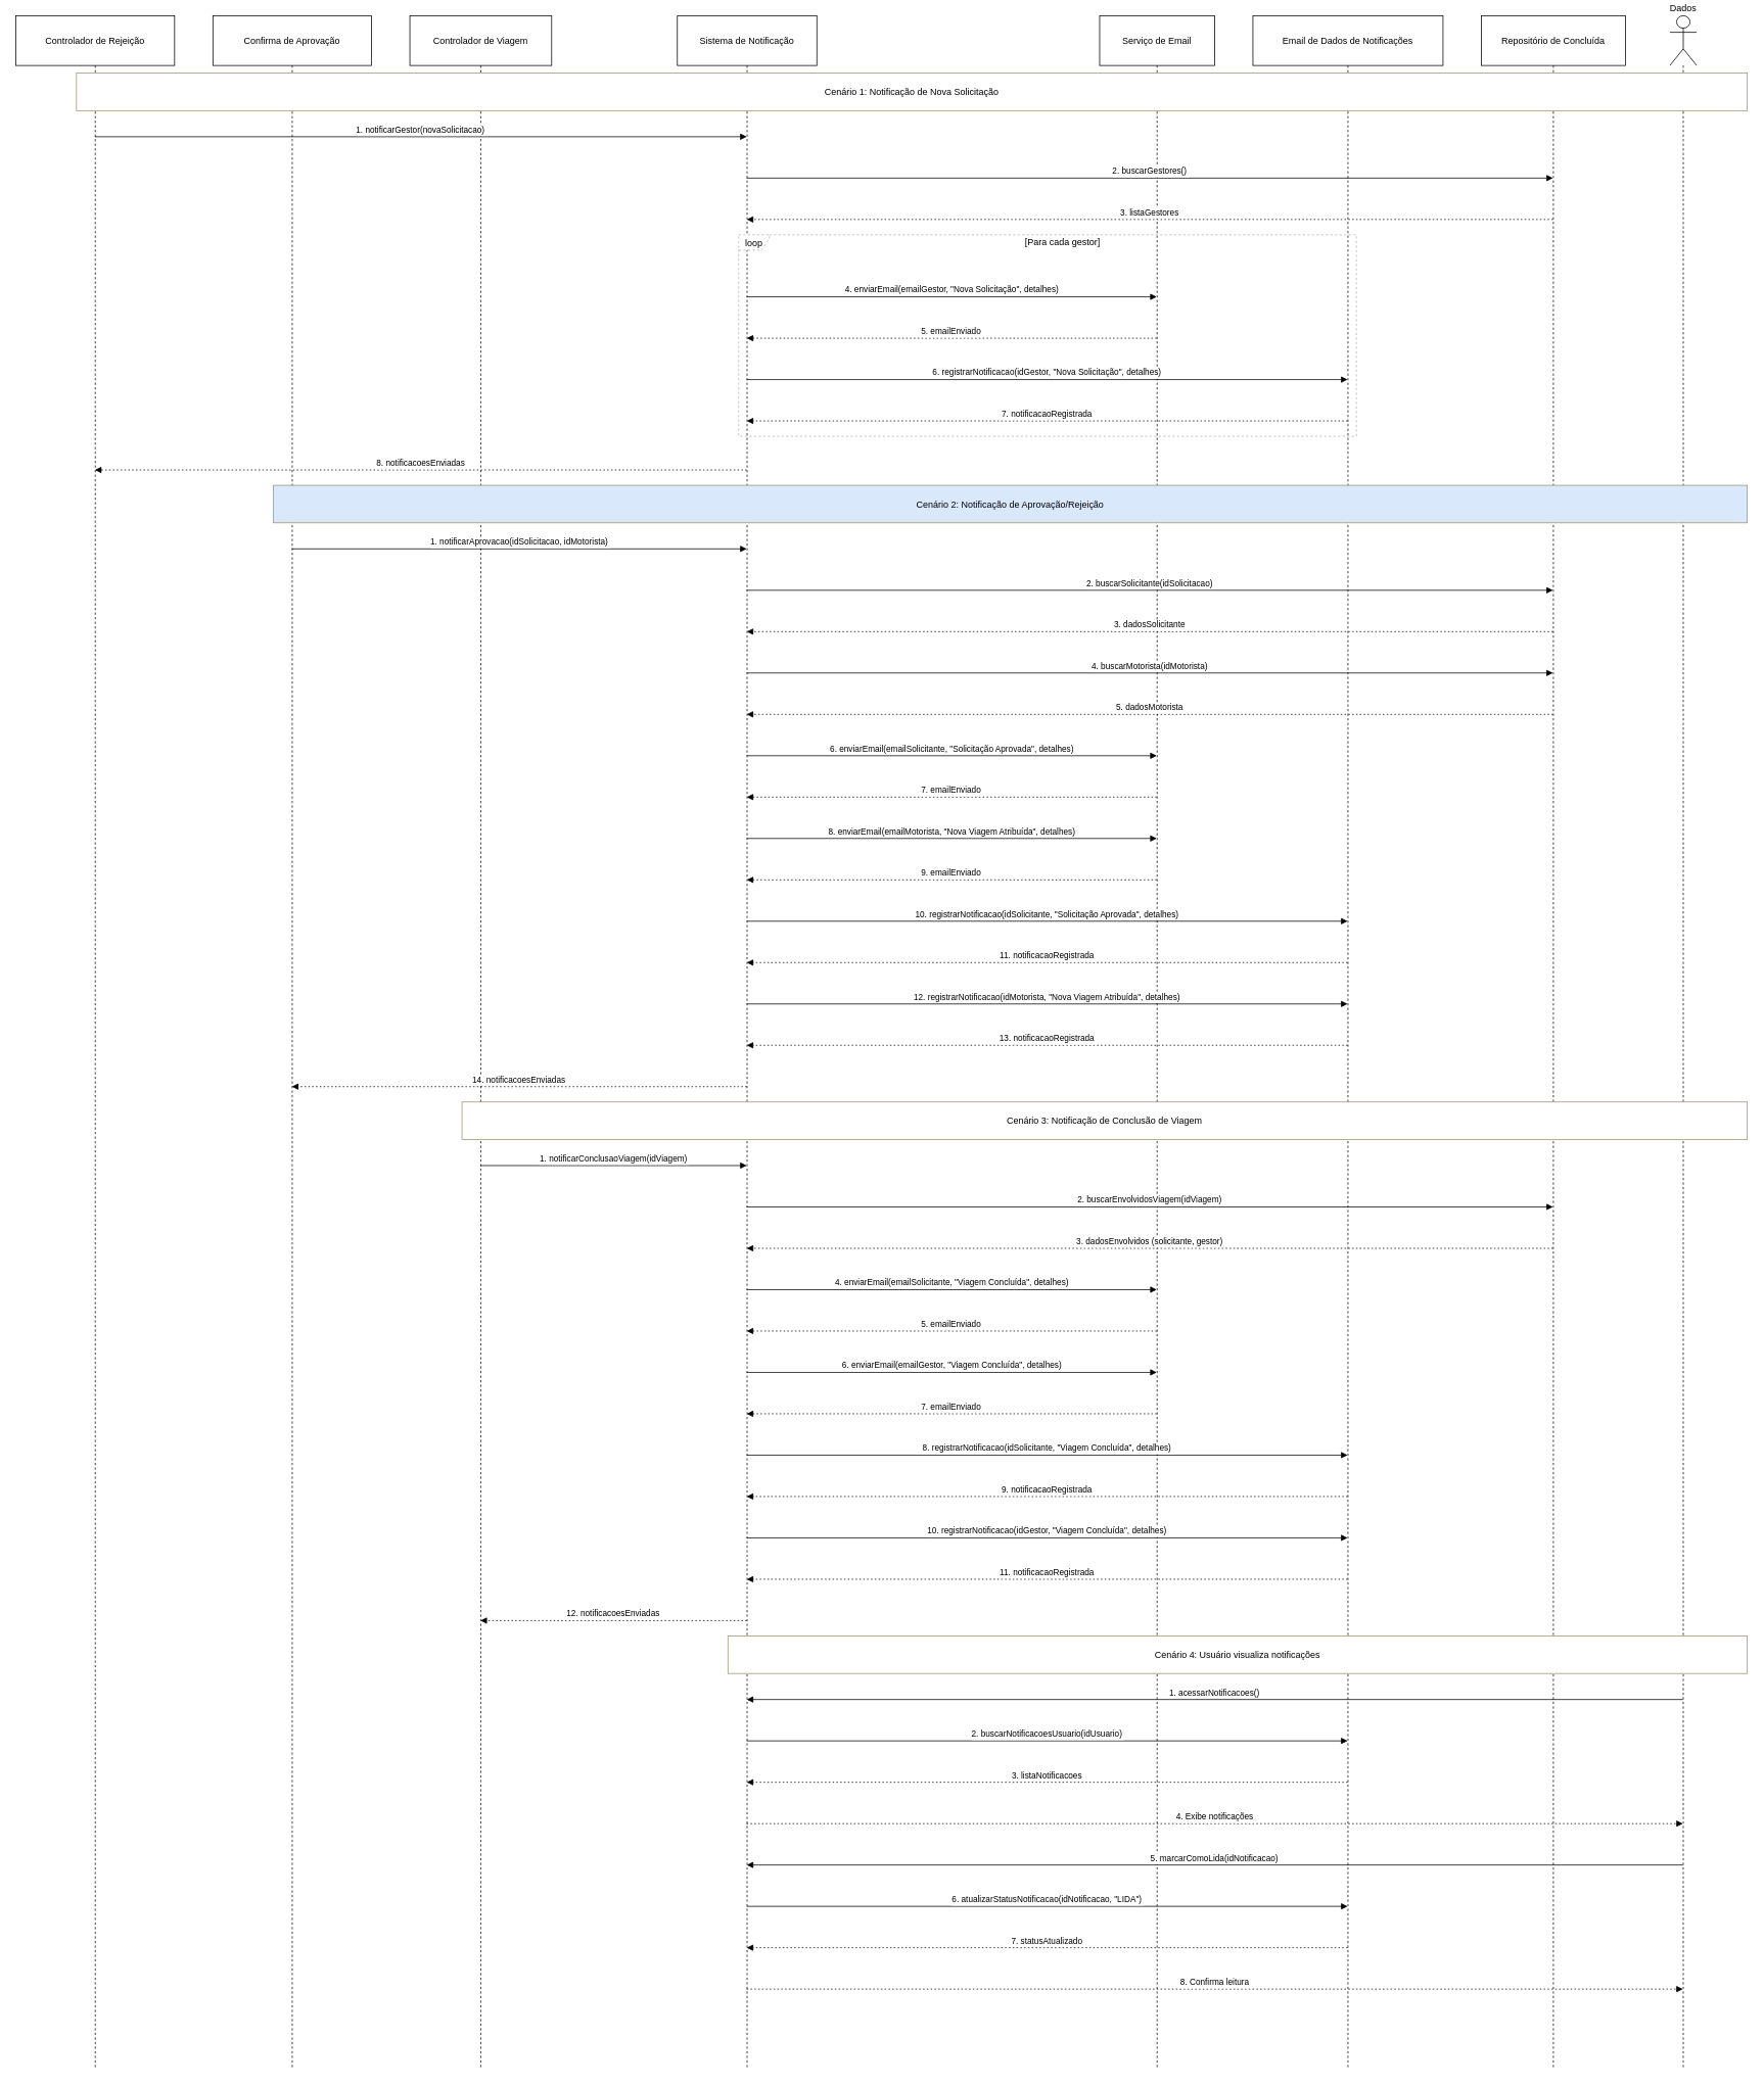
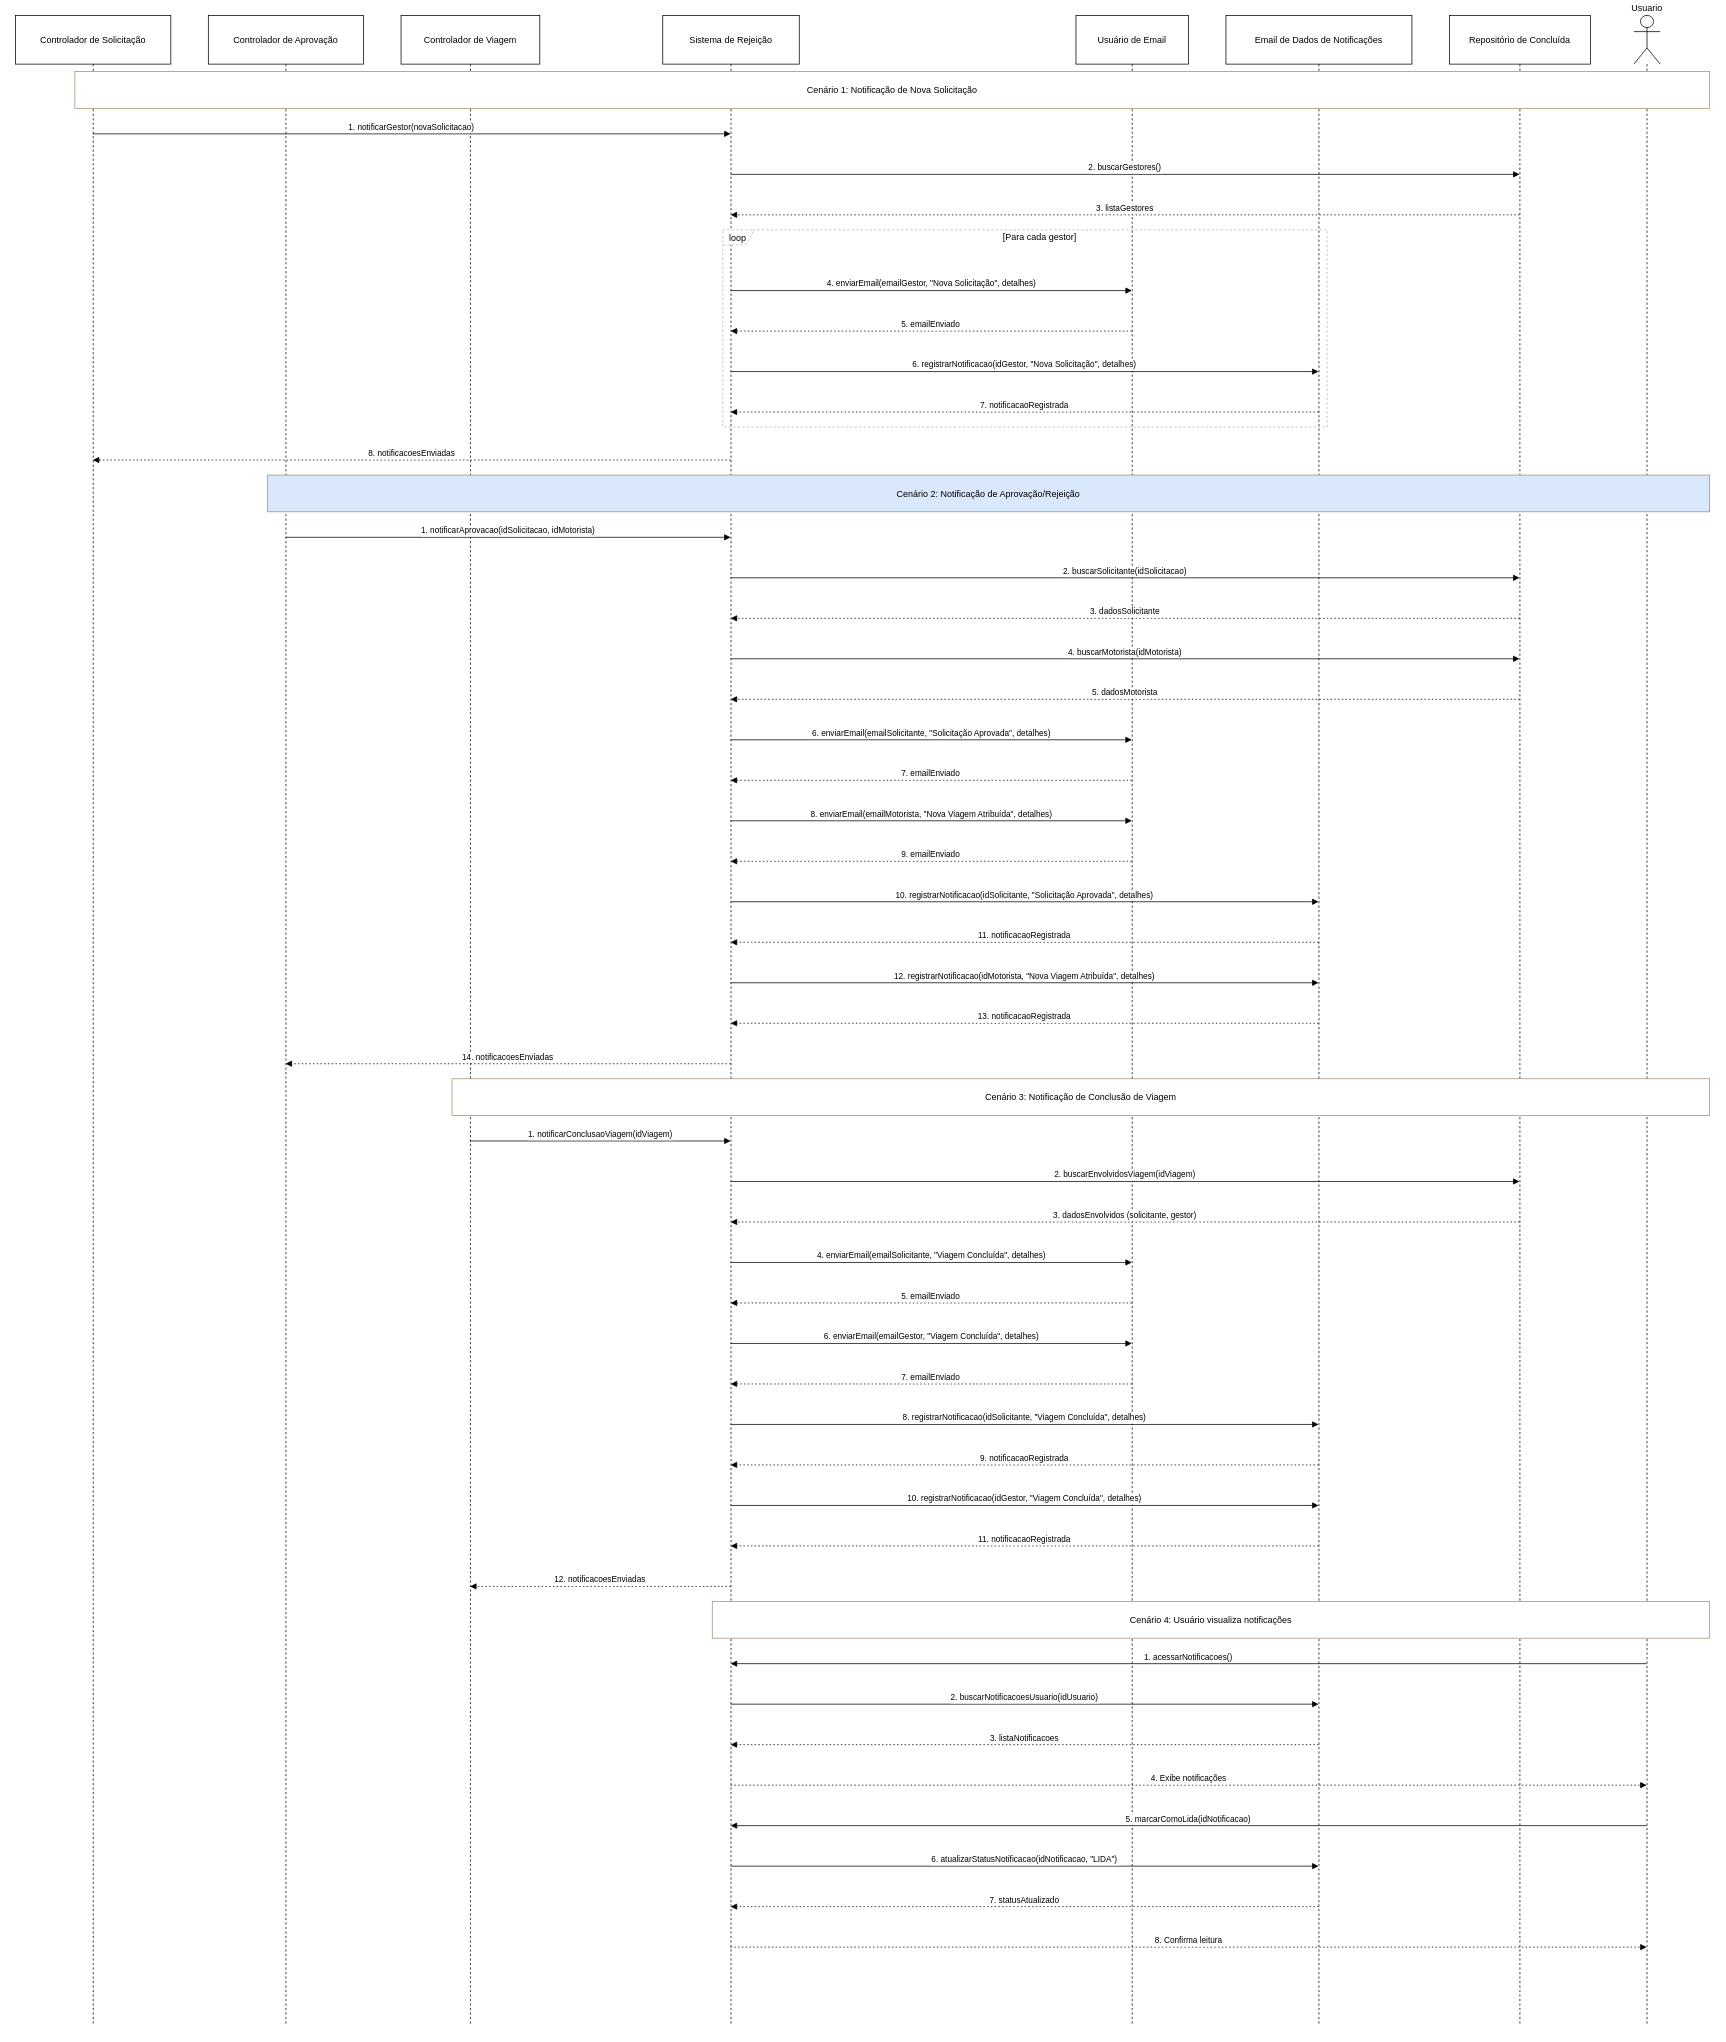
- <mxCell id="9" value="Dados" style="shape=umlLifeline;perimeter=lifelinePerimeter;whiteSpace=wrap;container=1;dropTarget=0;collapsible=0;recursiveResize=0;outlineConnect=0;portConstraint=eastwest;newEdgeStyle={&quot;edgeStyle&quot;:&quot;elbowEdgeStyle&quot;,&quot;elbow&quot;:&quot;vertical&quot;,&quot;curved&quot;:0,&quot;rounded&quot;:0};participant=umlActor;verticalAlign=bottom;labelPosition=center;verticalLabelPosition=top;align=center;size=65;" vertex="1" parent="1"><mxGeometry x="2178" y="20" width="35" height="2681" as="geometry" /></mxCell>
+ <mxCell id="9" value="Usuario" style="shape=umlLifeline;perimeter=lifelinePerimeter;whiteSpace=wrap;container=1;dropTarget=0;collapsible=0;recursiveResize=0;outlineConnect=0;portConstraint=eastwest;newEdgeStyle={&quot;edgeStyle&quot;:&quot;elbowEdgeStyle&quot;,&quot;elbow&quot;:&quot;vertical&quot;,&quot;curved&quot;:0,&quot;rounded&quot;:0};participant=umlActor;verticalAlign=bottom;labelPosition=center;verticalLabelPosition=top;align=center;size=65;" vertex="1" parent="1"><mxGeometry x="2178" y="20" width="35" height="2681" as="geometry" /></mxCell>
- <mxCell id="2" value="Controlador de Rejeição" style="shape=umlLifeline;perimeter=lifelinePerimeter;whiteSpace=wrap;container=1;dropTarget=0;collapsible=0;recursiveResize=0;outlineConnect=0;portConstraint=eastwest;newEdgeStyle={&quot;edgeStyle&quot;:&quot;elbowEdgeStyle&quot;,&quot;elbow&quot;:&quot;vertical&quot;,&quot;curved&quot;:0,&quot;rounded&quot;:0};size=65;" vertex="1" parent="1"><mxGeometry x="20" y="20" width="207" height="2681" as="geometry" /></mxCell>
+ <mxCell id="2" value="Controlador de Solicitação" style="shape=umlLifeline;perimeter=lifelinePerimeter;whiteSpace=wrap;container=1;dropTarget=0;collapsible=0;recursiveResize=0;outlineConnect=0;portConstraint=eastwest;newEdgeStyle={&quot;edgeStyle&quot;:&quot;elbowEdgeStyle&quot;,&quot;elbow&quot;:&quot;vertical&quot;,&quot;curved&quot;:0,&quot;rounded&quot;:0};size=65;" vertex="1" parent="1"><mxGeometry x="20" y="20" width="207" height="2681" as="geometry" /></mxCell>
- <mxCell id="3" value="Confirma de Aprovação" style="shape=umlLifeline;perimeter=lifelinePerimeter;whiteSpace=wrap;container=1;dropTarget=0;collapsible=0;recursiveResize=0;outlineConnect=0;portConstraint=eastwest;newEdgeStyle={&quot;edgeStyle&quot;:&quot;elbowEdgeStyle&quot;,&quot;elbow&quot;:&quot;vertical&quot;,&quot;curved&quot;:0,&quot;rounded&quot;:0};size=65;" vertex="1" parent="1"><mxGeometry x="277" y="20" width="207" height="2681" as="geometry" /></mxCell>
+ <mxCell id="3" value="Controlador de Aprovação" style="shape=umlLifeline;perimeter=lifelinePerimeter;whiteSpace=wrap;container=1;dropTarget=0;collapsible=0;recursiveResize=0;outlineConnect=0;portConstraint=eastwest;newEdgeStyle={&quot;edgeStyle&quot;:&quot;elbowEdgeStyle&quot;,&quot;elbow&quot;:&quot;vertical&quot;,&quot;curved&quot;:0,&quot;rounded&quot;:0};size=65;" vertex="1" parent="1"><mxGeometry x="277" y="20" width="207" height="2681" as="geometry" /></mxCell>
- <mxCell id="5" value="Sistema de Notificação" style="shape=umlLifeline;perimeter=lifelinePerimeter;whiteSpace=wrap;container=1;dropTarget=0;collapsible=0;recursiveResize=0;outlineConnect=0;portConstraint=eastwest;newEdgeStyle={&quot;edgeStyle&quot;:&quot;elbowEdgeStyle&quot;,&quot;elbow&quot;:&quot;vertical&quot;,&quot;curved&quot;:0,&quot;rounded&quot;:0};size=65;" vertex="1" parent="1"><mxGeometry x="883" y="20" width="182" height="2681" as="geometry" /></mxCell>
+ <mxCell id="5" value="Sistema de Rejeição" style="shape=umlLifeline;perimeter=lifelinePerimeter;whiteSpace=wrap;container=1;dropTarget=0;collapsible=0;recursiveResize=0;outlineConnect=0;portConstraint=eastwest;newEdgeStyle={&quot;edgeStyle&quot;:&quot;elbowEdgeStyle&quot;,&quot;elbow&quot;:&quot;vertical&quot;,&quot;curved&quot;:0,&quot;rounded&quot;:0};size=65;" vertex="1" parent="1"><mxGeometry x="883" y="20" width="182" height="2681" as="geometry" /></mxCell>
- <mxCell id="6" value="Serviço de Email" style="shape=umlLifeline;perimeter=lifelinePerimeter;whiteSpace=wrap;container=1;dropTarget=0;collapsible=0;recursiveResize=0;outlineConnect=0;portConstraint=eastwest;newEdgeStyle={&quot;edgeStyle&quot;:&quot;elbowEdgeStyle&quot;,&quot;elbow&quot;:&quot;vertical&quot;,&quot;curved&quot;:0,&quot;rounded&quot;:0};size=65;" vertex="1" parent="1"><mxGeometry x="1434" y="20" width="150" height="2681" as="geometry" /></mxCell>
+ <mxCell id="6" value="Usuário de Email" style="shape=umlLifeline;perimeter=lifelinePerimeter;whiteSpace=wrap;container=1;dropTarget=0;collapsible=0;recursiveResize=0;outlineConnect=0;portConstraint=eastwest;newEdgeStyle={&quot;edgeStyle&quot;:&quot;elbowEdgeStyle&quot;,&quot;elbow&quot;:&quot;vertical&quot;,&quot;curved&quot;:0,&quot;rounded&quot;:0};size=65;" vertex="1" parent="1"><mxGeometry x="1434" y="20" width="150" height="2681" as="geometry" /></mxCell>
